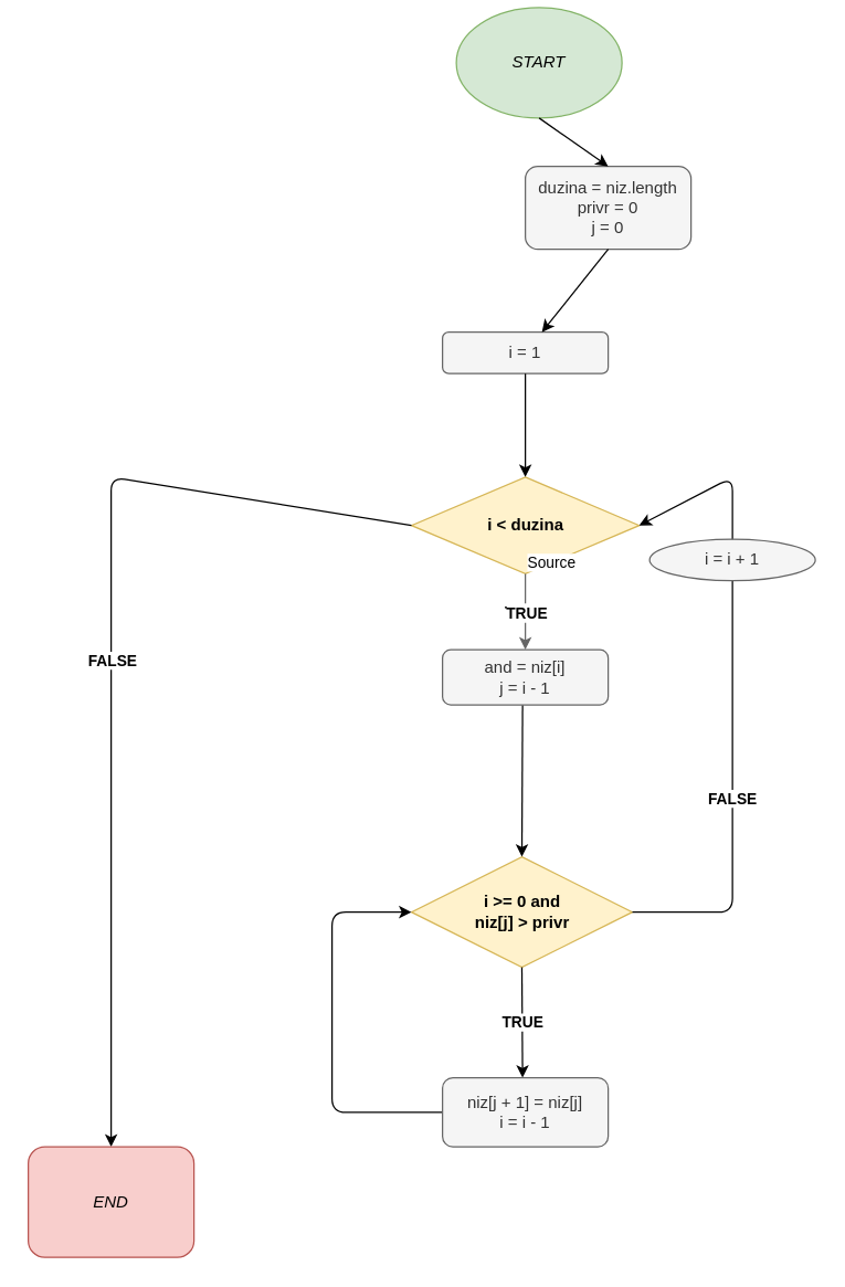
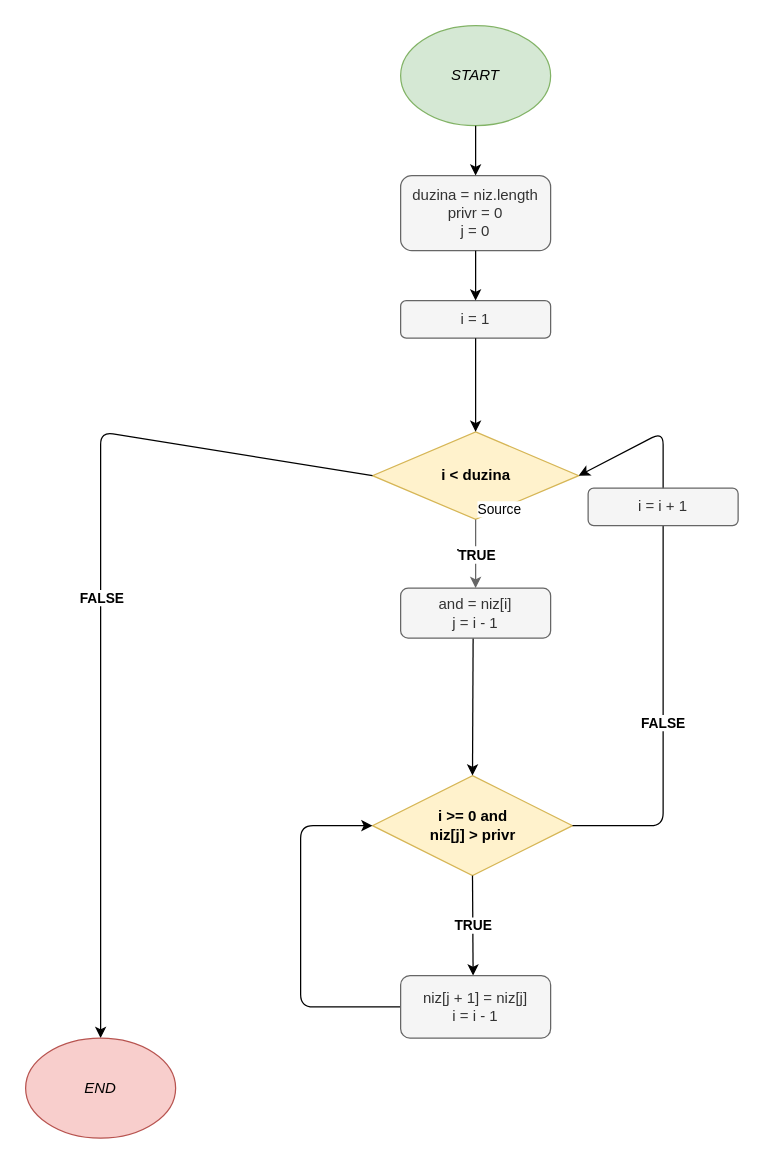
- <mxCell id="2" value="&lt;i&gt;START&lt;/i&gt;" style="ellipse;whiteSpace=wrap;html=1;fillColor=#d5e8d4;strokeColor=#82b366;" parent="1" vertex="1"><mxGeometry x="330" y="5" width="120" height="80" as="geometry" /></mxCell>
+ <mxCell id="2" value="&lt;i&gt;START&lt;/i&gt;" style="ellipse;whiteSpace=wrap;html=1;fillColor=#d5e8d4;strokeColor=#82b366;" parent="1" vertex="1"><mxGeometry x="320" y="20" width="120" height="80" as="geometry" /></mxCell>
- <mxCell id="3" value="duzina = niz.length&lt;br&gt;privr = 0&lt;br&gt;j = 0" style="rounded=1;whiteSpace=wrap;html=1;fillColor=#f5f5f5;strokeColor=#666666;fontColor=#333333;" parent="1" vertex="1"><mxGeometry x="380" y="120" width="120" height="60" as="geometry" /></mxCell>
+ <mxCell id="3" value="duzina = niz.length&lt;br&gt;privr = 0&lt;br&gt;j = 0" style="rounded=1;whiteSpace=wrap;html=1;fillColor=#f5f5f5;strokeColor=#666666;fontColor=#333333;" parent="1" vertex="1"><mxGeometry x="320" y="140" width="120" height="60" as="geometry" /></mxCell>
- <mxCell id="20" value="i = i + 1" style="ellipse;whiteSpace=wrap;html=1;fillColor=#f5f5f5;strokeColor=#666666;fontColor=#333333;" parent="1" vertex="1"><mxGeometry x="470" y="390" width="120" height="30" as="geometry" /></mxCell>
+ <mxCell id="20" value="i = i + 1" style="rounded=1;whiteSpace=wrap;html=1;fillColor=#f5f5f5;strokeColor=#666666;fontColor=#333333;" parent="1" vertex="1"><mxGeometry x="470" y="390" width="120" height="30" as="geometry" /></mxCell>
- <mxCell id="9" value="&lt;i&gt;END&lt;/i&gt;" style="whiteSpace=wrap;html=1;fillColor=#f8cecc;strokeColor=#b85450;rounded=1;" parent="1" vertex="1"><mxGeometry x="20" y="830" width="120" height="80" as="geometry" /></mxCell>
+ <mxCell id="9" value="&lt;i&gt;END&lt;/i&gt;" style="ellipse;whiteSpace=wrap;html=1;fillColor=#f8cecc;strokeColor=#b85450;" parent="1" vertex="1"><mxGeometry x="20" y="830" width="120" height="80" as="geometry" /></mxCell>
